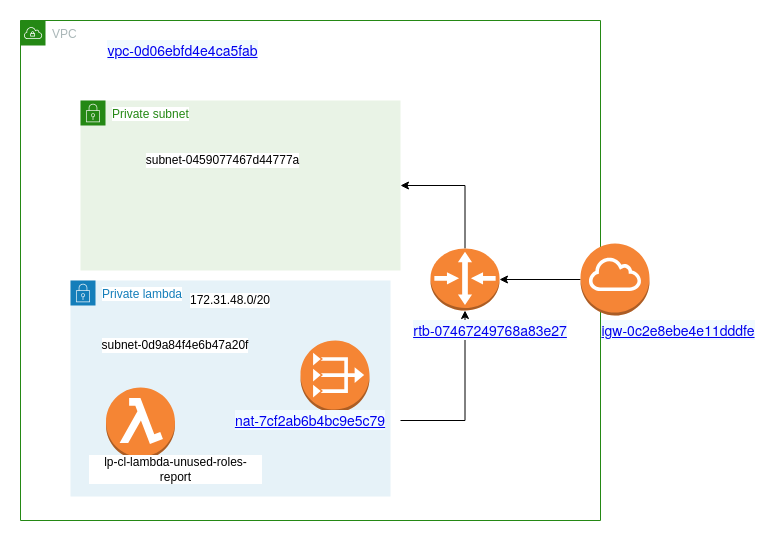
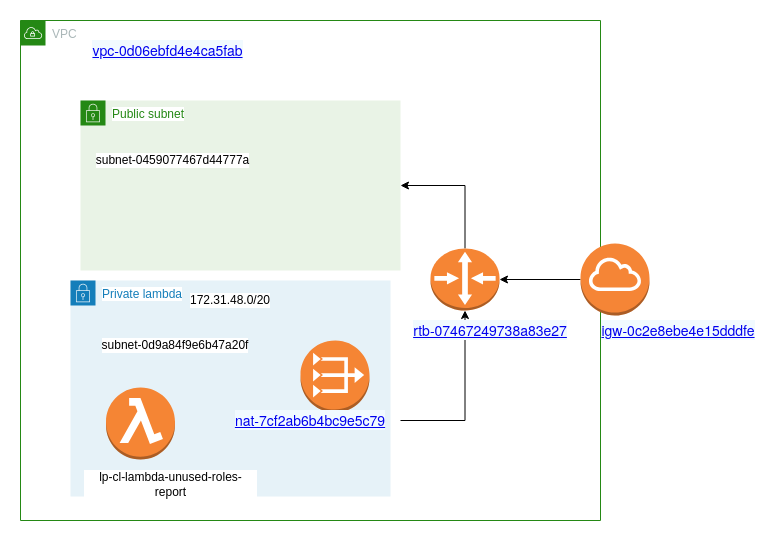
- <mxCell id="6" value="&lt;a href=&quot;https://console.amazonaws-us-gov.com/vpc/home?region=us-gov-west-1#VpcDetails:VpcId=vpc-0d06ebfd4e4ca5fab&quot; target=&quot;_top&quot; style=&quot;background-color: rgb(241 , 250 , 255) ; font-family: &amp;#34;amazon ember&amp;#34; , &amp;#34;helvetica neue&amp;#34; , &amp;#34;roboto&amp;#34; , &amp;#34;arial&amp;#34; , sans-serif ; font-size: 14px&quot;&gt;vpc-0d06ebfd4e4ca5fab&lt;/a&gt;" style="text;html=1;strokeColor=none;fillColor=none;align=center;verticalAlign=middle;whiteSpace=wrap;rounded=0;labelBackgroundColor=#ffffff;fontColor=none;" vertex="1" parent="1"><mxGeometry x="95" y="40" width="175" height="20" as="geometry" /></mxCell>
+ <mxCell id="6" value="&lt;a href=&quot;https://console.amazonaws-us-gov.com/vpc/home?region=us-gov-west-1#VpcDetails:VpcId=vpc-0d06ebfd4e4ca5fab&quot; target=&quot;_top&quot; style=&quot;background-color: rgb(241 , 250 , 255) ; font-family: &amp;#34;amazon ember&amp;#34; , &amp;#34;helvetica neue&amp;#34; , &amp;#34;roboto&amp;#34; , &amp;#34;arial&amp;#34; , sans-serif ; font-size: 14px&quot;&gt;vpc-0d06ebfd4e4ca5fab&lt;/a&gt;" style="text;html=1;strokeColor=none;fillColor=none;align=center;verticalAlign=middle;whiteSpace=wrap;rounded=0;labelBackgroundColor=#ffffff;fontColor=none;" vertex="1" parent="1"><mxGeometry x="80" y="40" width="175" height="20" as="geometry" /></mxCell>
- <mxCell id="3" value="Private subnet" style="points=[[0,0],[0.25,0],[0.5,0],[0.75,0],[1,0],[1,0.25],[1,0.5],[1,0.75],[1,1],[0.75,1],[0.5,1],[0.25,1],[0,1],[0,0.75],[0,0.5],[0,0.25]];outlineConnect=0;gradientColor=none;html=1;whiteSpace=wrap;fontSize=12;fontStyle=0;shape=mxgraph.aws4.group;grIcon=mxgraph.aws4.group_security_group;grStroke=0;strokeColor=#248814;fillColor=#E9F3E6;verticalAlign=top;align=left;spacingLeft=30;fontColor=#248814;dashed=0;labelBackgroundColor=#ffffff;" vertex="1" parent="1"><mxGeometry x="80" y="100" width="320" height="170" as="geometry" /></mxCell>
+ <mxCell id="3" value="Public subnet" style="points=[[0,0],[0.25,0],[0.5,0],[0.75,0],[1,0],[1,0.25],[1,0.5],[1,0.75],[1,1],[0.75,1],[0.5,1],[0.25,1],[0,1],[0,0.75],[0,0.5],[0,0.25]];outlineConnect=0;gradientColor=none;html=1;whiteSpace=wrap;fontSize=12;fontStyle=0;shape=mxgraph.aws4.group;grIcon=mxgraph.aws4.group_security_group;grStroke=0;strokeColor=#248814;fillColor=#E9F3E6;verticalAlign=top;align=left;spacingLeft=30;fontColor=#248814;dashed=0;labelBackgroundColor=#ffffff;" vertex="1" parent="1"><mxGeometry x="80" y="100" width="320" height="170" as="geometry" /></mxCell>
- <mxCell id="7" value="subnet-0459077467d44777a" style="text;html=1;strokeColor=none;fillColor=none;align=center;verticalAlign=middle;whiteSpace=wrap;rounded=0;labelBackgroundColor=#ffffff;fontColor=none;" vertex="1" parent="1"><mxGeometry x="130" y="150" width="185" height="20" as="geometry" /></mxCell>
+ <mxCell id="7" value="subnet-0459077467d44777a" style="text;html=1;strokeColor=none;fillColor=none;align=center;verticalAlign=middle;whiteSpace=wrap;rounded=0;labelBackgroundColor=#ffffff;fontColor=none;" vertex="1" parent="1"><mxGeometry x="80" y="150" width="185" height="20" as="geometry" /></mxCell>
- <mxCell id="17" value="&lt;a href=&quot;https://console.amazonaws-us-gov.com/vpc/home?region=us-gov-west-1#RouteTableDetails:RouteTableId=rtb-07467249768a83e27&quot; target=&quot;_top&quot; style=&quot;background-color: rgb(241 , 250 , 255) ; font-family: &amp;#34;amazon ember&amp;#34; , &amp;#34;helvetica neue&amp;#34; , &amp;#34;roboto&amp;#34; , &amp;#34;arial&amp;#34; , sans-serif ; font-size: 14px&quot;&gt;rtb-07467249768a83e27&lt;/a&gt;" style="text;html=1;strokeColor=none;fillColor=none;align=center;verticalAlign=middle;whiteSpace=wrap;rounded=0;labelBackgroundColor=#ffffff;fontColor=none;" vertex="1" parent="1"><mxGeometry x="380" y="320" width="220" height="20" as="geometry" /></mxCell>
+ <mxCell id="17" value="&lt;a href=&quot;https://console.amazonaws-us-gov.com/vpc/home?region=us-gov-west-1#RouteTableDetails:RouteTableId=rtb-07467249768a83e27&quot; target=&quot;_top&quot; style=&quot;background-color: rgb(241 , 250 , 255) ; font-family: &amp;#34;amazon ember&amp;#34; , &amp;#34;helvetica neue&amp;#34; , &amp;#34;roboto&amp;#34; , &amp;#34;arial&amp;#34; , sans-serif ; font-size: 14px&quot;&gt;rtb-07467249738a83e27&lt;/a&gt;" style="text;html=1;strokeColor=none;fillColor=none;align=center;verticalAlign=middle;whiteSpace=wrap;rounded=0;labelBackgroundColor=#ffffff;fontColor=none;" vertex="1" parent="1"><mxGeometry x="380" y="320" width="220" height="20" as="geometry" /></mxCell>
- <mxCell id="11" value="&lt;a href=&quot;https://console.amazonaws-us-gov.com/vpc/home?region=us-gov-west-1#InternetGateway:internetGatewayId=igw-0c2e8ebe4e11dddfe&quot; target=&quot;_top&quot; style=&quot;background-color: rgb(241 , 250 , 255) ; font-family: &amp;#34;amazon ember&amp;#34; , &amp;#34;helvetica neue&amp;#34; , &amp;#34;roboto&amp;#34; , &amp;#34;arial&amp;#34; , sans-serif ; font-size: 14px&quot;&gt;igw-0c2e8ebe4e11dddfe&lt;/a&gt;" style="text;html=1;strokeColor=none;fillColor=none;align=center;verticalAlign=middle;whiteSpace=wrap;rounded=0;labelBackgroundColor=#ffffff;fontColor=none;" vertex="1" parent="1"><mxGeometry x="594.5" y="320" width="165.5" height="20" as="geometry" /></mxCell>
+ <mxCell id="11" value="&lt;a href=&quot;https://console.amazonaws-us-gov.com/vpc/home?region=us-gov-west-1#InternetGateway:internetGatewayId=igw-0c2e8ebe4e11dddfe&quot; target=&quot;_top&quot; style=&quot;background-color: rgb(241 , 250 , 255) ; font-family: &amp;#34;amazon ember&amp;#34; , &amp;#34;helvetica neue&amp;#34; , &amp;#34;roboto&amp;#34; , &amp;#34;arial&amp;#34; , sans-serif ; font-size: 14px&quot;&gt;igw-0c2e8ebe4e15dddfe&lt;/a&gt;" style="text;html=1;strokeColor=none;fillColor=none;align=center;verticalAlign=middle;whiteSpace=wrap;rounded=0;labelBackgroundColor=#ffffff;fontColor=none;" vertex="1" parent="1"><mxGeometry x="594.5" y="320" width="165.5" height="20" as="geometry" /></mxCell>
- <mxCell id="8" value="subnet-0d9a84f4e6b47a20f" style="text;html=1;strokeColor=none;fillColor=none;align=center;verticalAlign=middle;whiteSpace=wrap;rounded=0;labelBackgroundColor=#ffffff;fontColor=none;" vertex="1" parent="1"><mxGeometry x="80" y="335" width="190" height="20" as="geometry" /></mxCell>
+ <mxCell id="8" value="subnet-0d9a84f9e6b47a20f" style="text;html=1;strokeColor=none;fillColor=none;align=center;verticalAlign=middle;whiteSpace=wrap;rounded=0;labelBackgroundColor=#ffffff;fontColor=none;" vertex="1" parent="1"><mxGeometry x="80" y="335" width="190" height="20" as="geometry" /></mxCell>
- <mxCell id="19" value="lp-cl-lambda-unused-roles-report" style="text;html=1;strokeColor=none;fillColor=none;align=center;verticalAlign=middle;whiteSpace=wrap;rounded=0;labelBackgroundColor=#ffffff;fontColor=none;" vertex="1" parent="1"><mxGeometry x="87.75" y="459" width="174.5" height="20" as="geometry" /></mxCell>
+ <mxCell id="19" value="lp-cl-lambda-unused-roles-report" style="text;html=1;strokeColor=none;fillColor=none;align=center;verticalAlign=middle;whiteSpace=wrap;rounded=0;labelBackgroundColor=#ffffff;fontColor=none;" vertex="1" parent="1"><mxGeometry x="82.75" y="474" width="174.5" height="20" as="geometry" /></mxCell>
